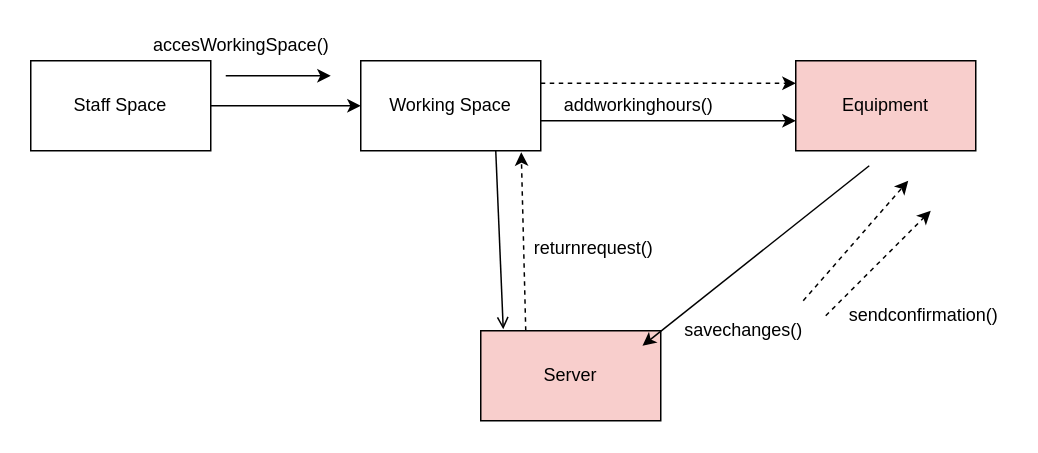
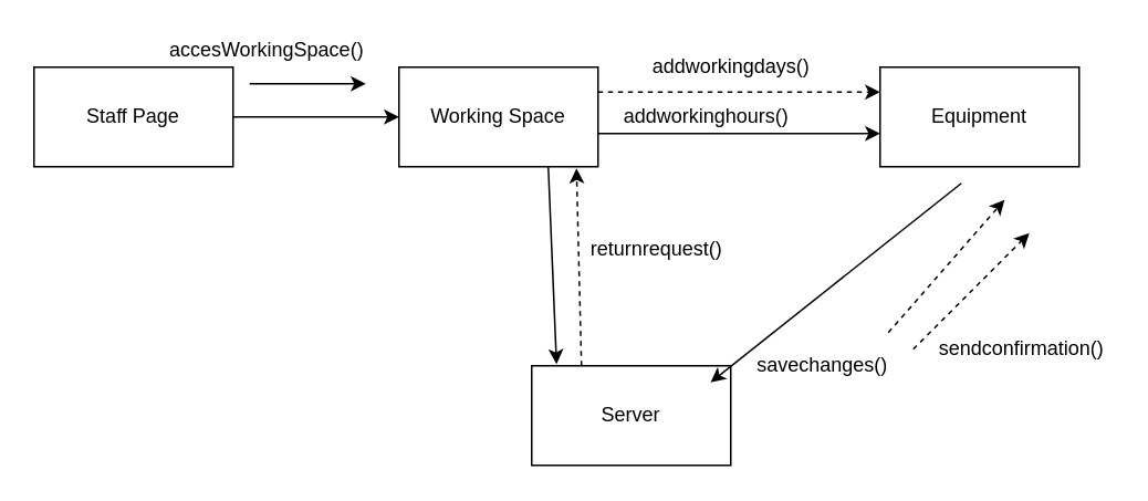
+ <mxCell id="19" value="addworkingdays()" style="text;html=1;align=center;verticalAlign=middle;resizable=0;points=[];autosize=1;strokeColor=none;" vertex="1" parent="1"><mxGeometry x="385" y="30" width="110" height="20" as="geometry" /></mxCell>
- <mxCell id="9" value="Staff Space" style="rounded=0;whiteSpace=wrap;html=1;" vertex="1" parent="1"><mxGeometry x="20" y="40" width="120" height="60" as="geometry" /></mxCell>
+ <mxCell id="9" value="Staff Page" style="rounded=0;whiteSpace=wrap;html=1;" vertex="1" parent="1"><mxGeometry x="20" y="40" width="120" height="60" as="geometry" /></mxCell>
- <mxCell id="3" value="Equipment" style="rounded=0;whiteSpace=wrap;html=1;fillColor=#f8cecc;" vertex="1" parent="1"><mxGeometry x="530" y="40" width="120" height="60" as="geometry" /></mxCell>
+ <mxCell id="3" value="Equipment" style="rounded=0;whiteSpace=wrap;html=1;" vertex="1" parent="1"><mxGeometry x="530" y="40" width="120" height="60" as="geometry" /></mxCell>
- <mxCell id="14" value="returnrequest()" style="text;html=1;align=center;verticalAlign=middle;resizable=0;points=[];autosize=1;strokeColor=none;" vertex="1" parent="1"><mxGeometry x="350" y="155" width="90" height="20" as="geometry" /></mxCell>
+ <mxCell id="14" value="returnrequest()" style="text;html=1;align=center;verticalAlign=middle;resizable=0;points=[];autosize=1;strokeColor=none;" vertex="1" parent="1"><mxGeometry x="350" y="140" width="90" height="20" as="geometry" /></mxCell>
- <mxCell id="5" value="" style="endArrow=open;html=1;exitX=0.75;exitY=1;exitDx=0;exitDy=0;entryX=0.125;entryY=-0.017;entryDx=0;entryDy=0;entryPerimeter=0;" edge="1" parent="1" source="2" target="4"><mxGeometry width="50" height="50" relative="1" as="geometry"><mxPoint x="550" y="130" as="sourcePoint" /><mxPoint x="600" y="80" as="targetPoint" /></mxGeometry></mxCell>
+ <mxCell id="5" value="" style="endArrow=classic;html=1;exitX=0.75;exitY=1;exitDx=0;exitDy=0;entryX=0.125;entryY=-0.017;entryDx=0;entryDy=0;entryPerimeter=0;" edge="1" parent="1" source="2" target="4"><mxGeometry width="50" height="50" relative="1" as="geometry"><mxPoint x="550" y="130" as="sourcePoint" /><mxPoint x="600" y="80" as="targetPoint" /></mxGeometry></mxCell>
- <mxCell id="4" value="Server" style="rounded=0;whiteSpace=wrap;html=1;fillColor=#f8cecc;" vertex="1" parent="1"><mxGeometry x="320" y="220" width="120" height="60" as="geometry" /></mxCell>
+ <mxCell id="4" value="Server" style="rounded=0;whiteSpace=wrap;html=1;" vertex="1" parent="1"><mxGeometry x="320" y="220" width="120" height="60" as="geometry" /></mxCell>
